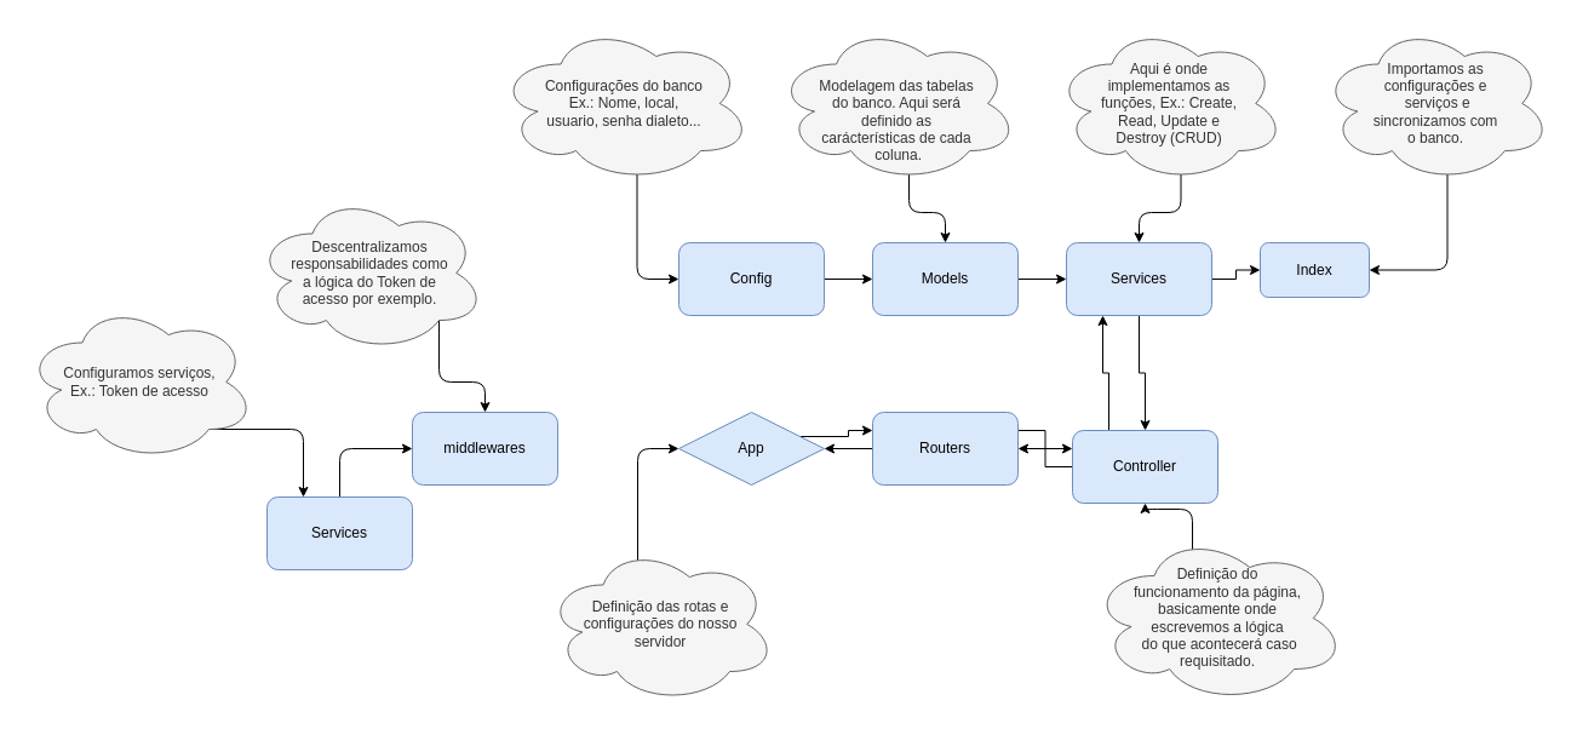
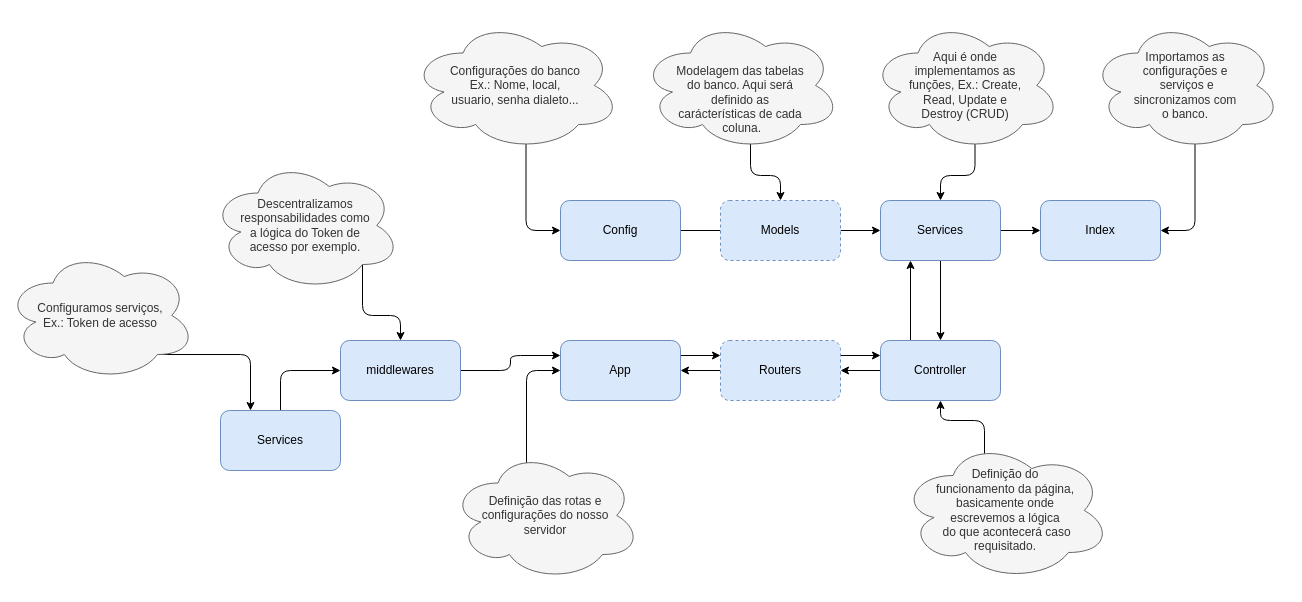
- <mxCell id="9" value="Index" style="rounded=1;whiteSpace=wrap;html=1;fillColor=#dae8fc;strokeColor=#6c8ebf;" parent="1" vertex="1"><mxGeometry x="1040" y="200" width="90" height="45" as="geometry" /></mxCell>
+ <mxCell id="9" value="Index" style="rounded=1;whiteSpace=wrap;html=1;fillColor=#dae8fc;strokeColor=#6c8ebf;" parent="1" vertex="1"><mxGeometry x="1040" y="200" width="120" height="60" as="geometry" /></mxCell>
- <mxCell id="2" style="edgeStyle=orthogonalEdgeStyle;rounded=0;orthogonalLoop=1;jettySize=auto;html=1;exitX=1;exitY=0.5;exitDx=0;exitDy=0;entryX=0;entryY=0.5;entryDx=0;entryDy=0;" parent="1" source="3" target="5" edge="1"><mxGeometry relative="1" as="geometry" /></mxCell>
+ <mxCell id="2" style="edgeStyle=orthogonalEdgeStyle;rounded=0;orthogonalLoop=1;jettySize=auto;html=1;exitX=1;exitY=0.5;exitDx=0;exitDy=0;entryX=0;entryY=0.5;entryDx=0;entryDy=0;endArrow=none;" parent="1" source="3" target="5" edge="1"><mxGeometry relative="1" as="geometry" /></mxCell>
- <mxCell id="5" value="Models" style="rounded=1;whiteSpace=wrap;html=1;fillColor=#dae8fc;strokeColor=#6c8ebf;" parent="1" vertex="1"><mxGeometry x="720" y="200" width="120" height="60" as="geometry" /></mxCell>
+ <mxCell id="5" value="Models" style="rounded=1;whiteSpace=wrap;html=1;fillColor=#dae8fc;strokeColor=#6c8ebf;dashed=1;" parent="1" vertex="1"><mxGeometry x="720" y="200" width="120" height="60" as="geometry" /></mxCell>
- <mxCell id="35" value="Configuramos serviços, &lt;br&gt;Ex.: Token de acesso" style="ellipse;shape=cloud;whiteSpace=wrap;html=1;fillColor=#f5f5f5;fontColor=#333333;strokeColor=#666666;" parent="1" vertex="1"><mxGeometry x="20" y="250" width="190" height="130" as="geometry" /></mxCell>
+ <mxCell id="35" value="Configuramos serviços, &lt;br&gt;Ex.: Token de acesso" style="ellipse;shape=cloud;whiteSpace=wrap;html=1;fillColor=#f5f5f5;fontColor=#333333;strokeColor=#666666;" parent="1" vertex="1"><mxGeometry x="5" y="250" width="190" height="130" as="geometry" /></mxCell>
+ <mxCell id="32" style="edgeStyle=orthogonalEdgeStyle;rounded=1;orthogonalLoop=1;jettySize=auto;html=1;exitX=1;exitY=0.5;exitDx=0;exitDy=0;entryX=0;entryY=0.25;entryDx=0;entryDy=0;" parent="1" source="33" target="11" edge="1"><mxGeometry relative="1" as="geometry" /></mxCell>
- <mxCell id="11" value="App" style="rhombus;whiteSpace=wrap;html=1;fillColor=#dae8fc;strokeColor=#6c8ebf;" parent="1" vertex="1"><mxGeometry x="560" y="340" width="120" height="60" as="geometry" /></mxCell>
+ <mxCell id="11" value="App" style="rounded=1;whiteSpace=wrap;html=1;fillColor=#dae8fc;strokeColor=#6c8ebf;" parent="1" vertex="1"><mxGeometry x="560" y="340" width="120" height="60" as="geometry" /></mxCell>
- <mxCell id="14" value="Routers" style="rounded=1;whiteSpace=wrap;html=1;fillColor=#dae8fc;strokeColor=#6c8ebf;" parent="1" vertex="1"><mxGeometry x="720" y="340" width="120" height="60" as="geometry" /></mxCell>
+ <mxCell id="14" value="Routers" style="rounded=1;whiteSpace=wrap;html=1;fillColor=#dae8fc;strokeColor=#6c8ebf;dashed=1;" parent="1" vertex="1"><mxGeometry x="720" y="340" width="120" height="60" as="geometry" /></mxCell>
- <mxCell id="17" value="Controller" style="rounded=1;whiteSpace=wrap;html=1;fillColor=#dae8fc;strokeColor=#6c8ebf;" parent="1" vertex="1"><mxGeometry x="885" y="355" width="120" height="60" as="geometry" /></mxCell>
+ <mxCell id="17" value="Controller" style="rounded=1;whiteSpace=wrap;html=1;fillColor=#dae8fc;strokeColor=#6c8ebf;" parent="1" vertex="1"><mxGeometry x="880" y="340" width="120" height="60" as="geometry" /></mxCell>
